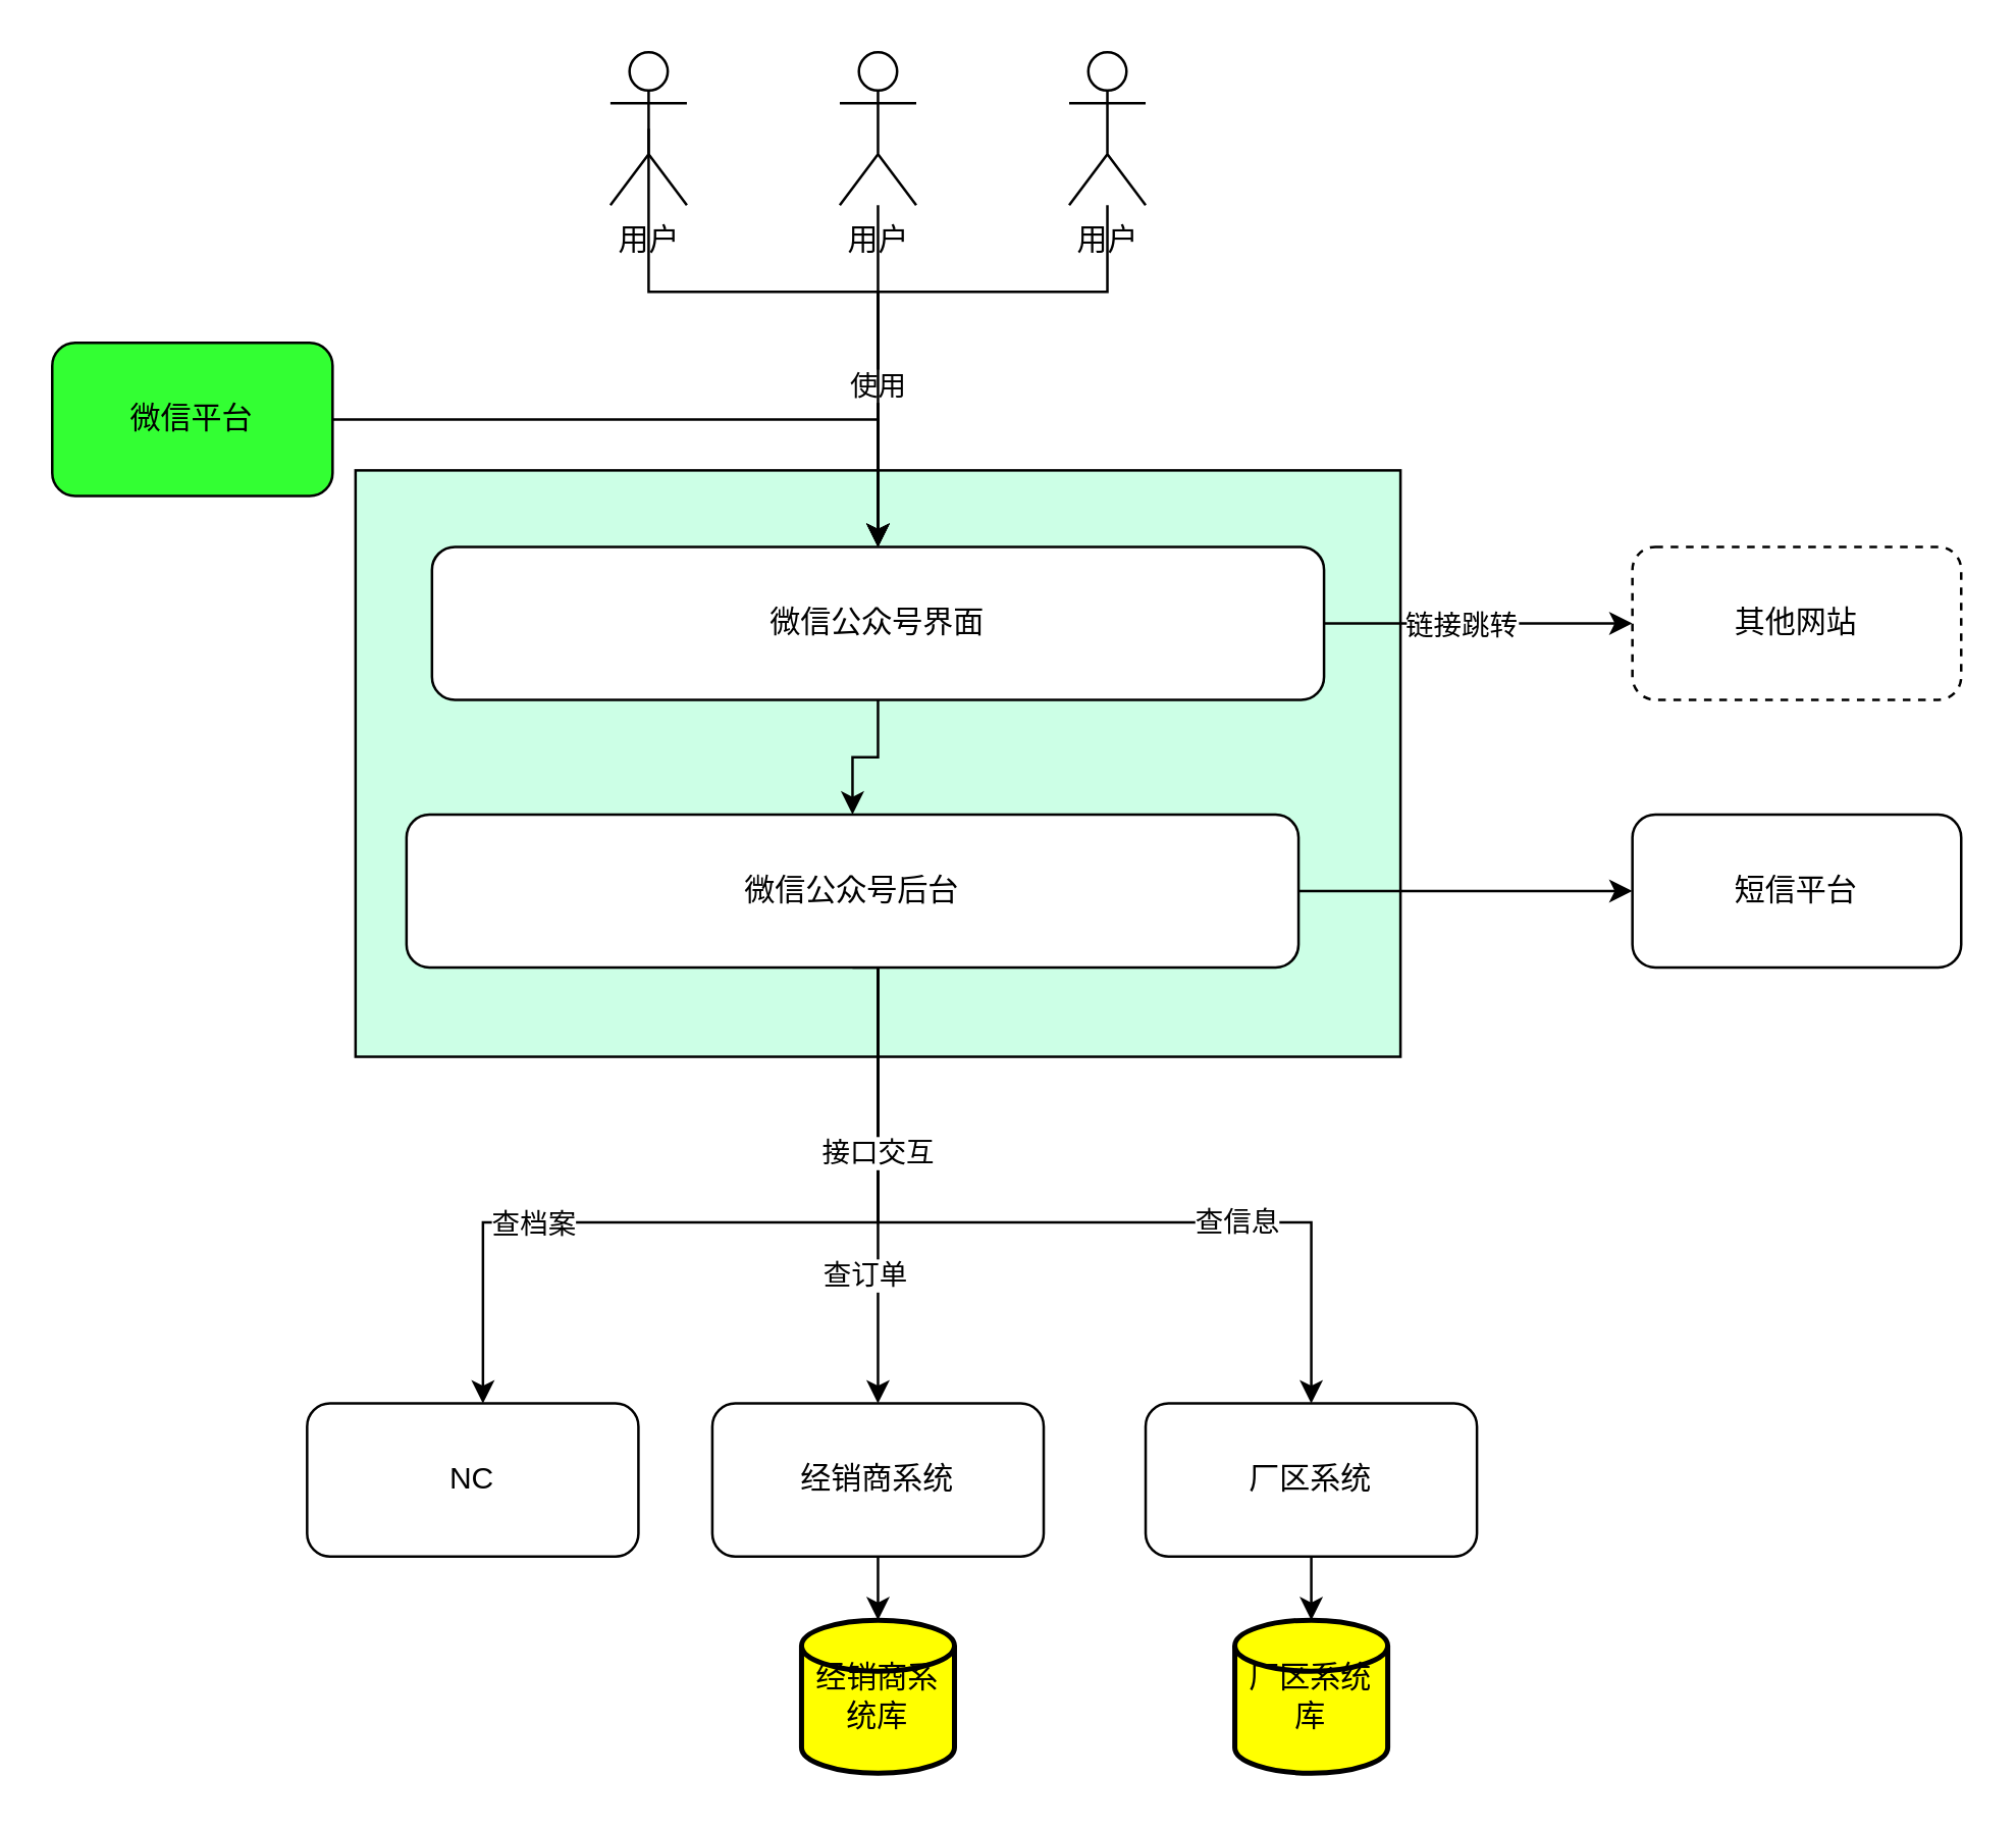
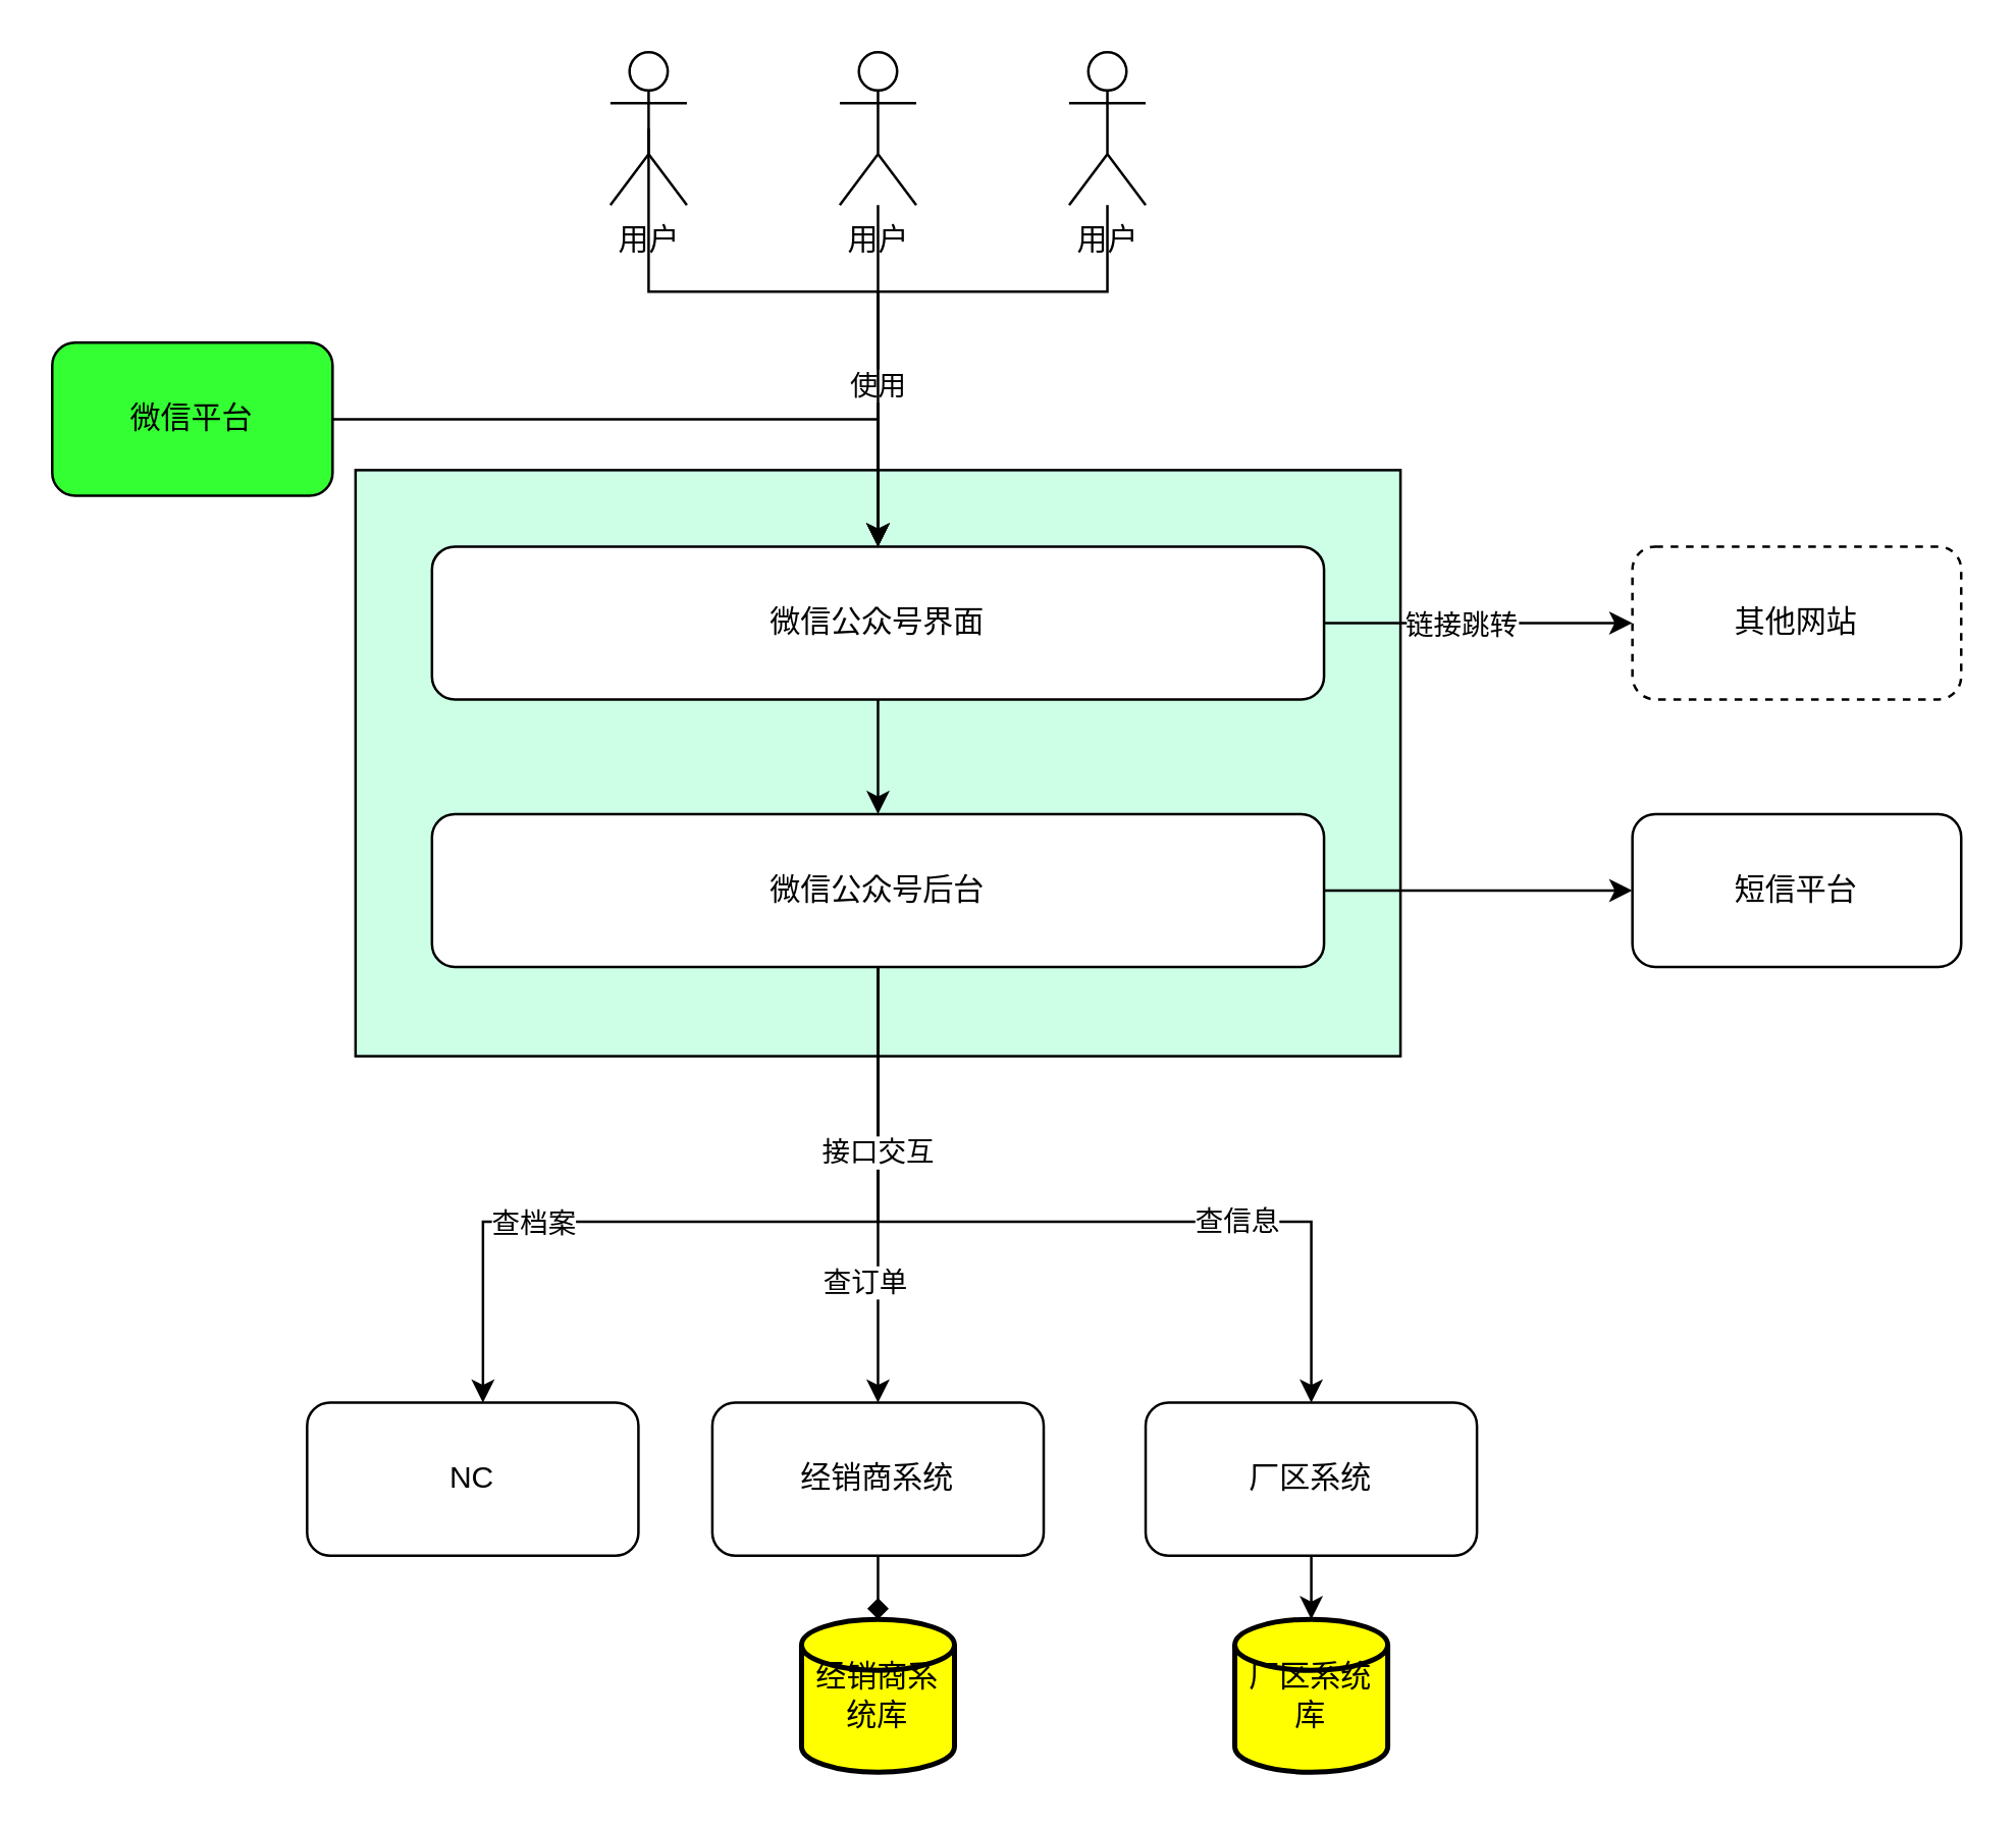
- <mxCell id="27" value="微信公众号后台" style="rounded=1;whiteSpace=wrap;html=1;fillColor=#FFFFFF;" vertex="1" parent="1"><mxGeometry x="159" y="319" width="350" height="60" as="geometry" /></mxCell>
+ <mxCell id="27" value="微信公众号后台" style="rounded=1;whiteSpace=wrap;html=1;fillColor=#FFFFFF;" vertex="1" parent="1"><mxGeometry x="169" y="319" width="350" height="60" as="geometry" /></mxCell>
- <mxCell id="6" value="" style="edgeStyle=orthogonalEdgeStyle;rounded=0;orthogonalLoop=1;jettySize=auto;html=1;" edge="1" parent="1" source="7" target="28"><mxGeometry relative="1" as="geometry" /></mxCell>
+ <mxCell id="6" value="" style="edgeStyle=orthogonalEdgeStyle;rounded=0;orthogonalLoop=1;jettySize=auto;html=1;endArrow=diamond;" edge="1" parent="1" source="7" target="28"><mxGeometry relative="1" as="geometry" /></mxCell>
